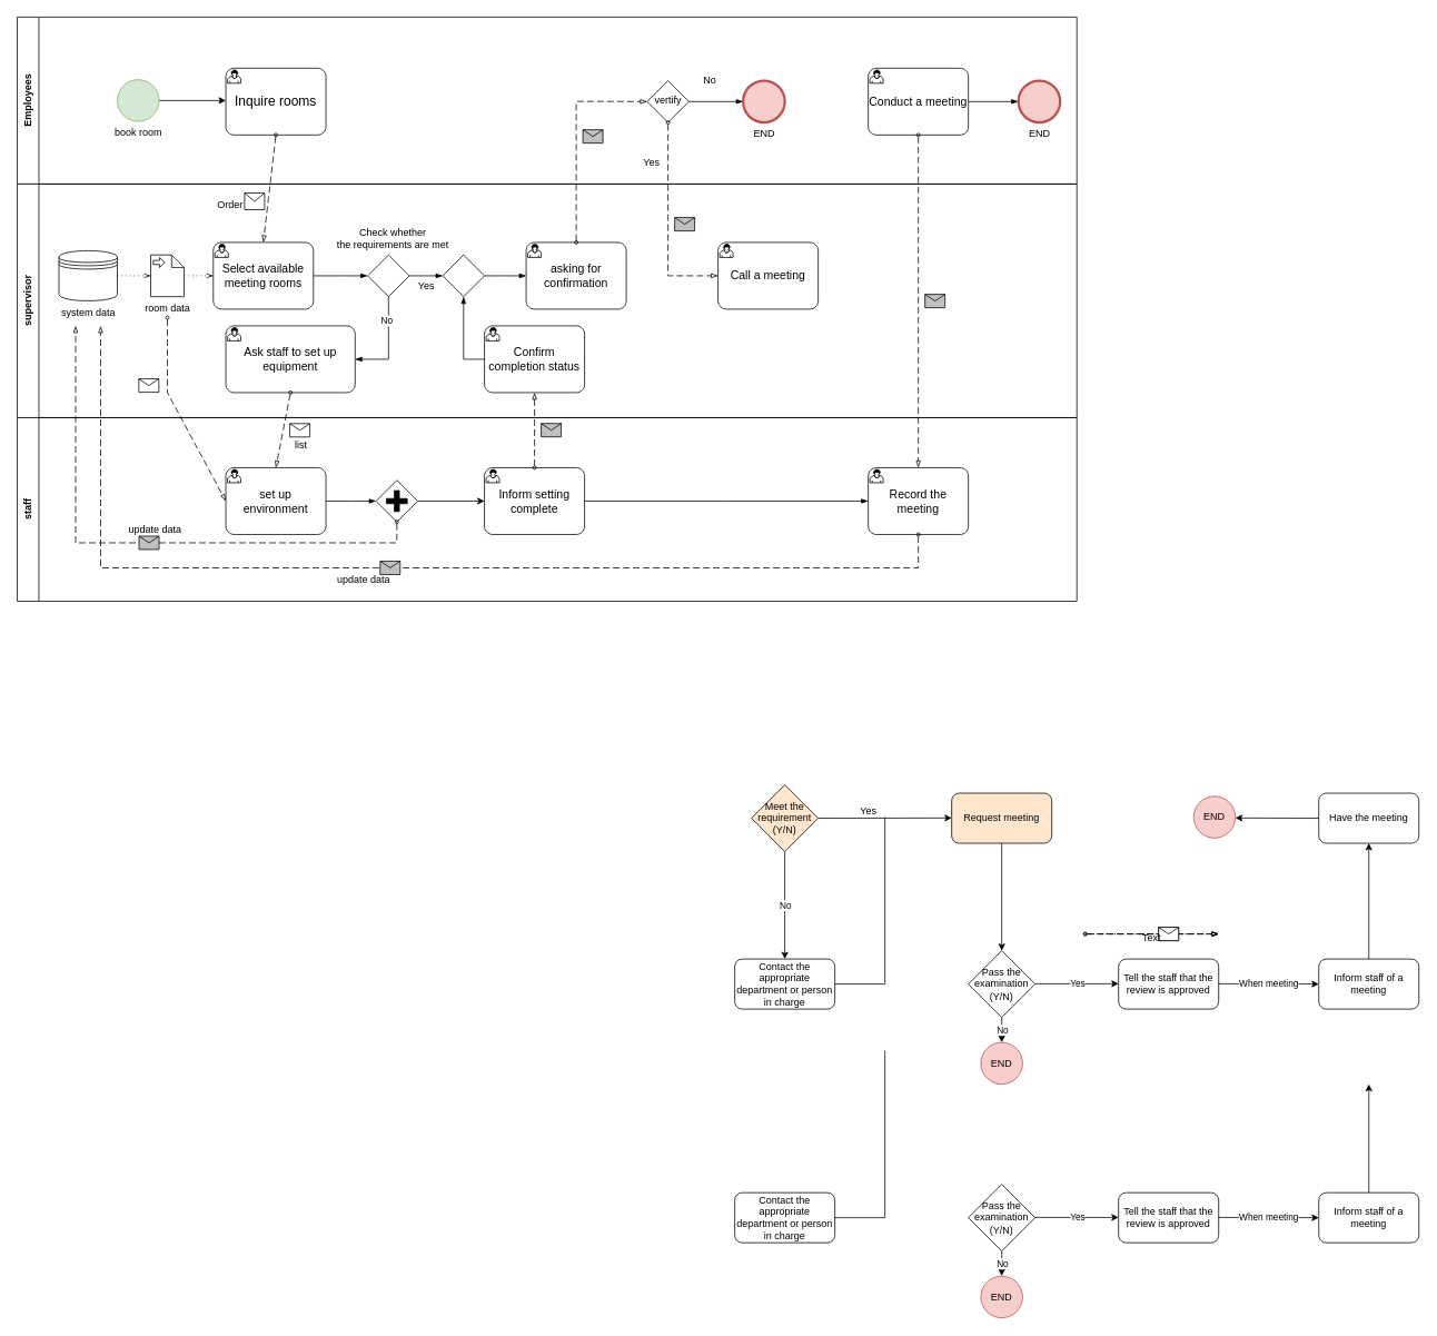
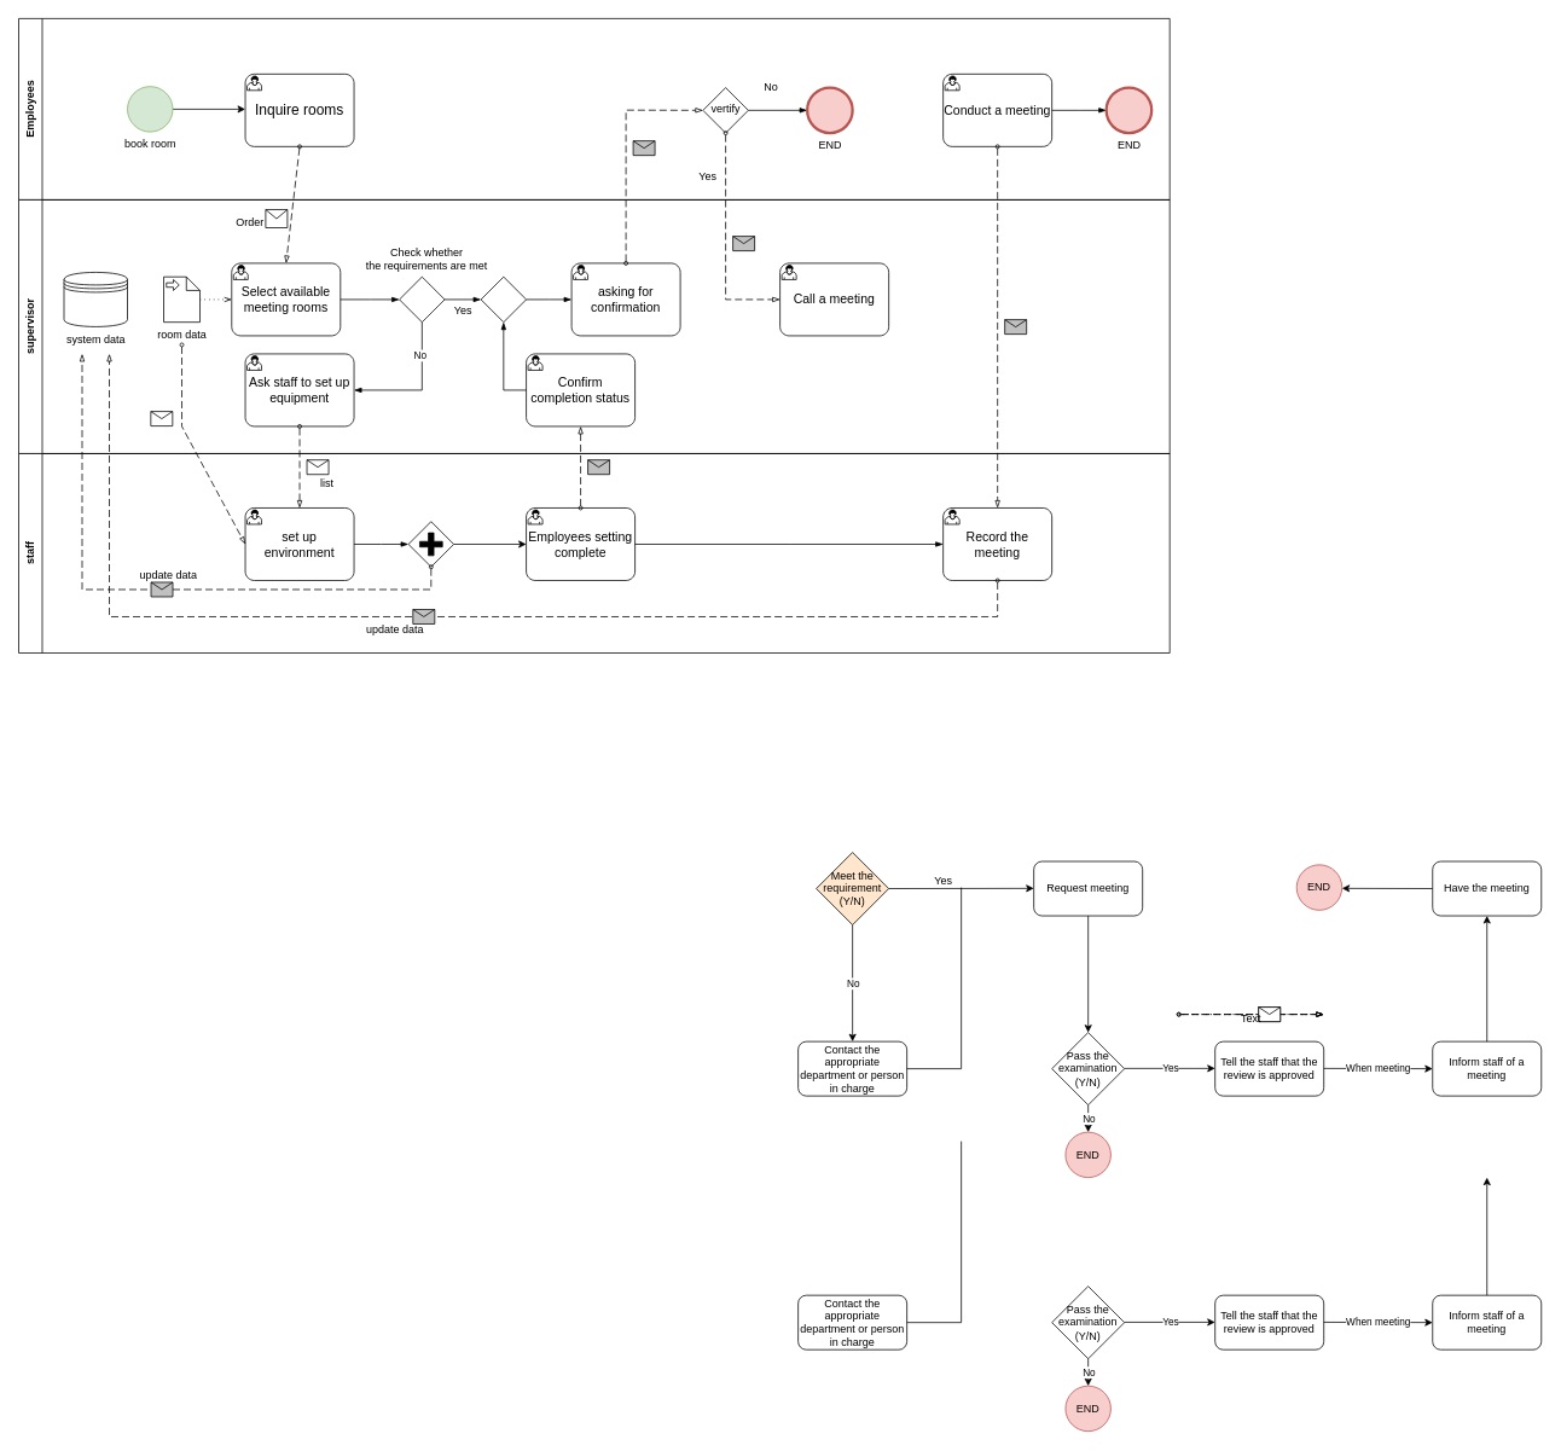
- <mxCell id="41" value="" style="edgeStyle=elbowEdgeStyle;fontSize=12;html=1;endFill=0;startFill=0;endSize=6;startSize=6;dashed=1;dashPattern=1 4;endArrow=openThin;startArrow=none;rounded=0;exitX=1;exitY=0.5;exitDx=0;exitDy=0;entryX=0;entryY=0.5;entryDx=0;entryDy=0;entryPerimeter=0;" parent="22" source="39" target="42" edge="1"><mxGeometry width="160" relative="1" as="geometry"><mxPoint x="520" y="640" as="sourcePoint" /><mxPoint x="650" y="640" as="targetPoint" /></mxGeometry></mxCell>
- <mxCell id="47" value="&lt;font style=&quot;font-size: 14px;&quot;&gt;Ask staff to set up equipment&lt;/font&gt;" style="points=[[0.25,0,0],[0.5,0,0],[0.75,0,0],[1,0.25,0],[1,0.5,0],[1,0.75,0],[0.75,1,0],[0.5,1,0],[0.25,1,0],[0,0.75,0],[0,0.5,0],[0,0.25,0]];shape=mxgraph.bpmn.task;whiteSpace=wrap;rectStyle=rounded;size=10;html=1;container=1;expand=0;collapsible=0;taskMarker=user;" parent="22" vertex="1"><mxGeometry x="250" y="170" width="155" height="80" as="geometry" /></mxCell>
+ <mxCell id="47" value="&lt;font style=&quot;font-size: 14px;&quot;&gt;Ask staff to set up equipment&lt;/font&gt;" style="points=[[0.25,0,0],[0.5,0,0],[0.75,0,0],[1,0.25,0],[1,0.5,0],[1,0.75,0],[0.75,1,0],[0.5,1,0],[0.25,1,0],[0,0.75,0],[0,0.5,0],[0,0.25,0]];shape=mxgraph.bpmn.task;whiteSpace=wrap;rectStyle=rounded;size=10;html=1;container=1;expand=0;collapsible=0;taskMarker=user;" parent="22" vertex="1"><mxGeometry x="250" y="170" width="120" height="80" as="geometry" /></mxCell>
- <mxCell id="90" value="&lt;font style=&quot;font-size: 14px;&quot;&gt;Inform setting complete&lt;/font&gt;" style="points=[[0.25,0,0],[0.5,0,0],[0.75,0,0],[1,0.25,0],[1,0.5,0],[1,0.75,0],[0.75,1,0],[0.5,1,0],[0.25,1,0],[0,0.75,0],[0,0.5,0],[0,0.25,0]];shape=mxgraph.bpmn.task;whiteSpace=wrap;rectStyle=rounded;size=10;html=1;container=1;expand=0;collapsible=0;taskMarker=user;" vertex="1" parent="69"><mxGeometry x="560" y="60" width="120" height="80" as="geometry" /></mxCell>
+ <mxCell id="90" value="&lt;font style=&quot;font-size: 14px;&quot;&gt;Employees setting complete&lt;/font&gt;" style="points=[[0.25,0,0],[0.5,0,0],[0.75,0,0],[1,0.25,0],[1,0.5,0],[1,0.75,0],[0.75,1,0],[0.5,1,0],[0.25,1,0],[0,0.75,0],[0,0.5,0],[0,0.25,0]];shape=mxgraph.bpmn.task;whiteSpace=wrap;rectStyle=rounded;size=10;html=1;container=1;expand=0;collapsible=0;taskMarker=user;" vertex="1" parent="69"><mxGeometry x="560" y="60" width="120" height="80" as="geometry" /></mxCell>
- <mxCell id="6" value="Request meeting" style="rounded=1;whiteSpace=wrap;html=1;fillColor=#ffe6cc;" parent="2" vertex="1"><mxGeometry x="1120" y="930" width="120" height="60" as="geometry" /></mxCell>
+ <mxCell id="6" value="Request meeting" style="rounded=1;whiteSpace=wrap;html=1;" parent="2" vertex="1"><mxGeometry x="1120" y="930" width="120" height="60" as="geometry" /></mxCell>
